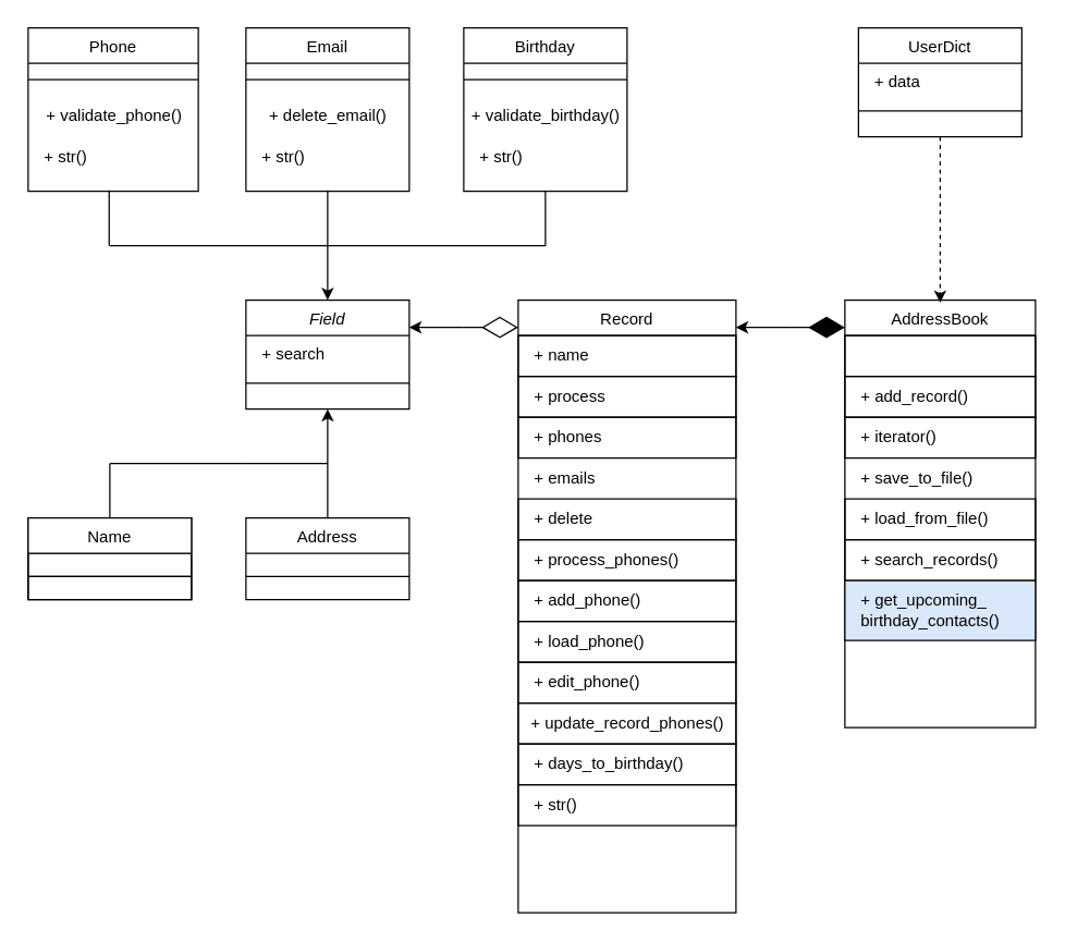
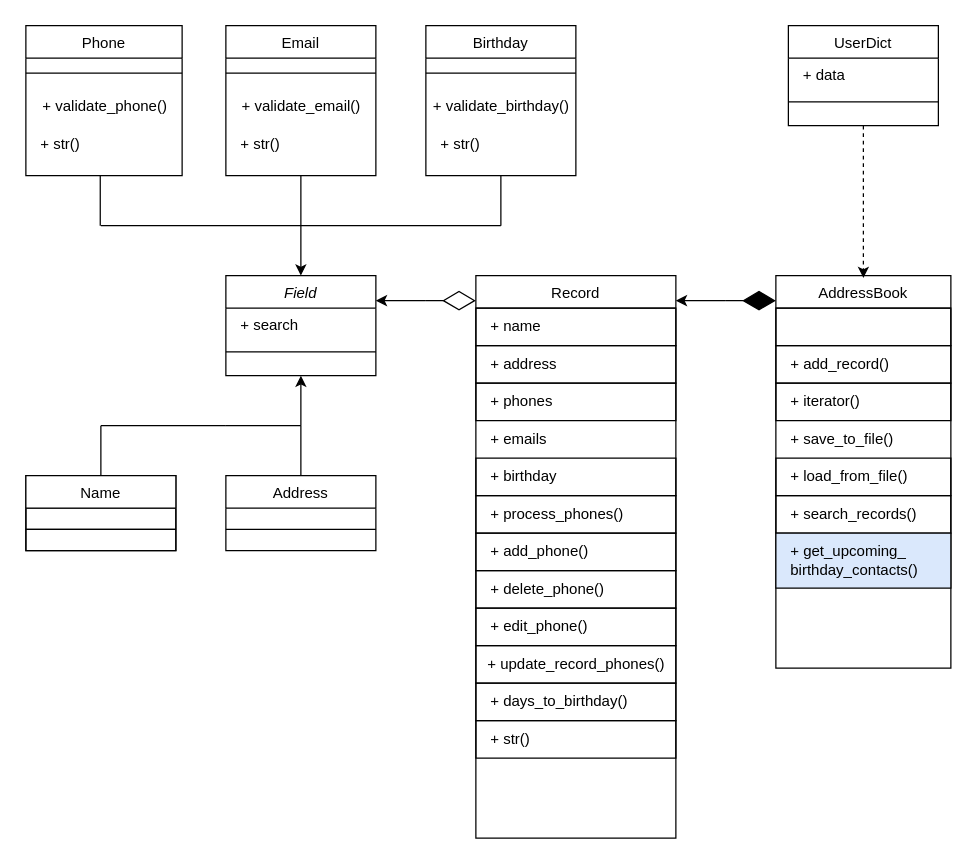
- <mxCell id="22" value="&lt;div align=&quot;center&quot;&gt;+ delete_email()&lt;/div&gt;" style="text;html=1;align=center;verticalAlign=middle;resizable=0;points=[];autosize=1;strokeColor=none;fillColor=none;" vertex="1" parent="20"><mxGeometry y="50" width="120" height="30" as="geometry" /></mxCell>
+ <mxCell id="22" value="&lt;div align=&quot;center&quot;&gt;+ validate_email()&lt;/div&gt;" style="text;html=1;align=center;verticalAlign=middle;resizable=0;points=[];autosize=1;strokeColor=none;fillColor=none;" vertex="1" parent="20"><mxGeometry y="50" width="120" height="30" as="geometry" /></mxCell>
- <mxCell id="47" value="+ process" style="text;html=1;align=left;verticalAlign=middle;resizable=0;points=[];autosize=1;strokeColor=default;fillColor=none;spacingLeft=10;" vertex="1" parent="45"><mxGeometry y="56" width="160" height="30" as="geometry" /></mxCell>
+ <mxCell id="47" value="+ address" style="text;html=1;align=left;verticalAlign=middle;resizable=0;points=[];autosize=1;strokeColor=default;fillColor=none;spacingLeft=10;" vertex="1" parent="45"><mxGeometry y="56" width="160" height="30" as="geometry" /></mxCell>
- <mxCell id="50" value="+ delete" style="text;html=1;align=left;verticalAlign=middle;resizable=0;points=[];autosize=1;strokeColor=default;fillColor=none;spacingLeft=10;" vertex="1" parent="45"><mxGeometry y="146" width="160" height="30" as="geometry" /></mxCell>
+ <mxCell id="50" value="+ birthday" style="text;html=1;align=left;verticalAlign=middle;resizable=0;points=[];autosize=1;strokeColor=default;fillColor=none;spacingLeft=10;" vertex="1" parent="45"><mxGeometry y="146" width="160" height="30" as="geometry" /></mxCell>
- <mxCell id="53" value="+ load_phone()" style="text;html=1;align=left;verticalAlign=middle;resizable=0;points=[];autosize=1;strokeColor=default;fillColor=none;spacingLeft=10;" vertex="1" parent="45"><mxGeometry y="236" width="160" height="30" as="geometry" /></mxCell>
+ <mxCell id="53" value="+ delete_phone()" style="text;html=1;align=left;verticalAlign=middle;resizable=0;points=[];autosize=1;strokeColor=default;fillColor=none;spacingLeft=10;" vertex="1" parent="45"><mxGeometry y="236" width="160" height="30" as="geometry" /></mxCell>
